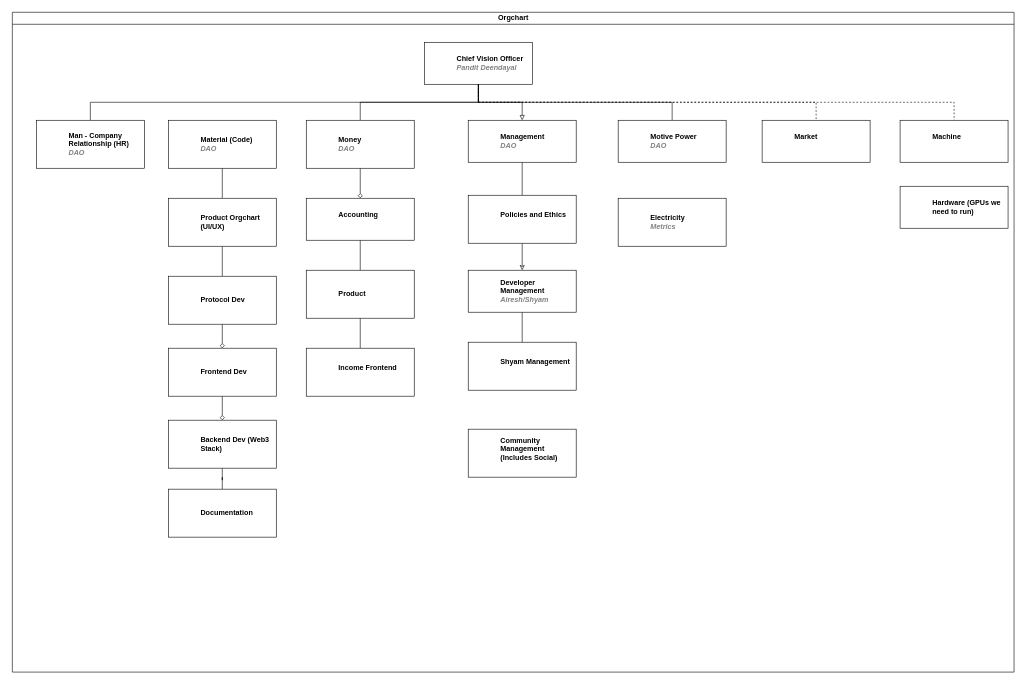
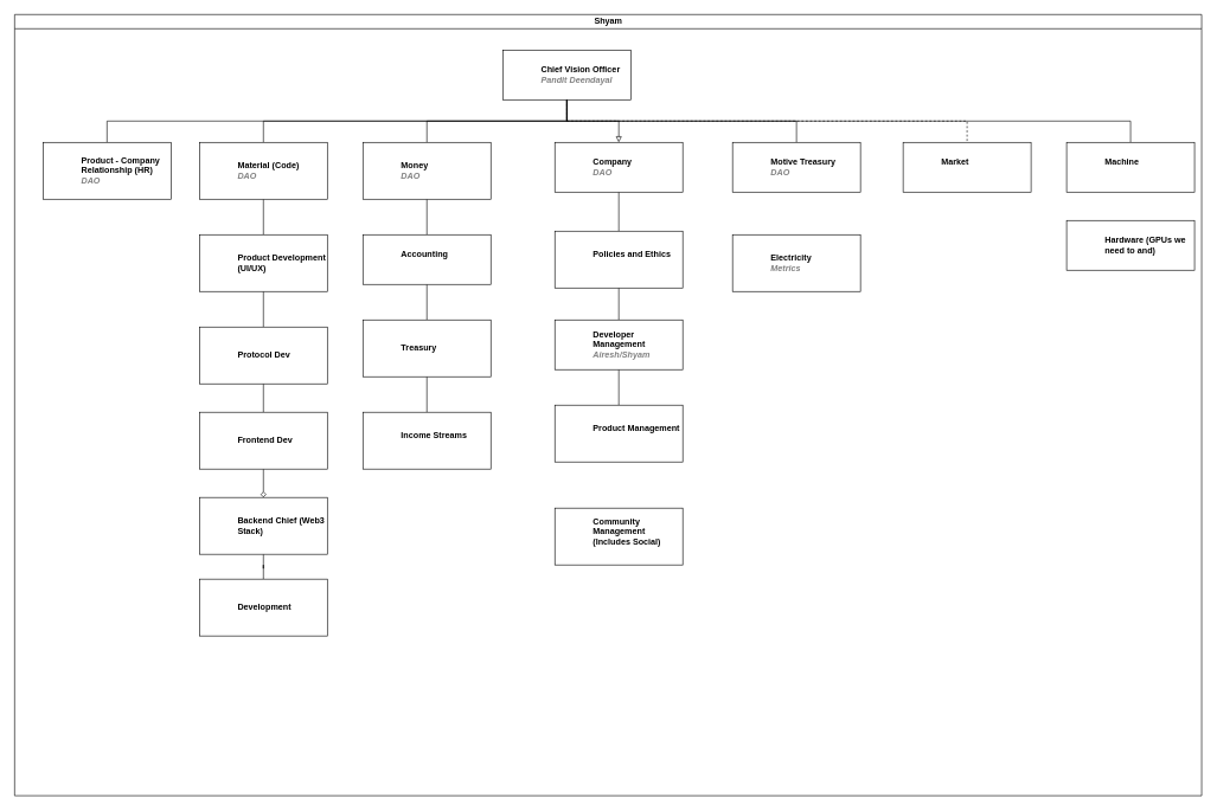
- <mxCell id="2" value="Orgchart" style="swimlane;html=1;startSize=20;horizontal=1;containerType=tree;glass=0;" parent="1" vertex="1"><mxGeometry x="20" y="20" width="1670" height="1100" as="geometry" /></mxCell>
+ <mxCell id="2" value="Shyam" style="swimlane;html=1;startSize=20;horizontal=1;containerType=tree;glass=0;" parent="1" vertex="1"><mxGeometry x="20" y="20" width="1670" height="1100" as="geometry" /></mxCell>
- <mxCell id="6" style="edgeStyle=orthogonalEdgeStyle;rounded=0;orthogonalLoop=1;jettySize=auto;html=1;entryX=0.5;entryY=0;entryDx=0;entryDy=0;endArrow=none;endFill=0;dashed=1;" parent="2" source="7" target="20" edge="1"><mxGeometry relative="1" as="geometry"><Array as="points"><mxPoint x="777" y="150" /><mxPoint x="1570" y="150" /></Array></mxGeometry></mxCell>
+ <mxCell id="6" style="edgeStyle=orthogonalEdgeStyle;rounded=0;orthogonalLoop=1;jettySize=auto;html=1;entryX=0.5;entryY=0;entryDx=0;entryDy=0;endArrow=none;endFill=0;" parent="2" source="7" target="20" edge="1"><mxGeometry relative="1" as="geometry"><Array as="points"><mxPoint x="777" y="150" /><mxPoint x="1570" y="150" /></Array></mxGeometry></mxCell>
+ <mxCell id="10" value="" style="endArrow=none;endFill=0;fontSize=11;edgeStyle=elbowEdgeStyle;elbow=vertical;rounded=0;" parent="2" source="7" target="12" edge="1"><mxGeometry relative="1" as="geometry" /></mxCell>
- <mxCell id="17" value="Management&lt;div&gt;&lt;font color=&quot;#808080&quot;&gt;&lt;i&gt;DAO&lt;/i&gt;&lt;/font&gt;&lt;/div&gt;" style="label;image=https://cdn3.iconfinder.com/data/icons/user-avatars-1/512/users-3-128.png;whiteSpace=wrap;html=1;rounded=0;glass=0;treeMoving=1;treeFolding=1;" parent="2" vertex="1"><mxGeometry x="760" y="180" width="180" height="70" as="geometry" /></mxCell>
+ <mxCell id="17" value="Company&lt;div&gt;&lt;font color=&quot;#808080&quot;&gt;&lt;i&gt;DAO&lt;/i&gt;&lt;/font&gt;&lt;/div&gt;" style="label;image=https://cdn3.iconfinder.com/data/icons/user-avatars-1/512/users-3-128.png;whiteSpace=wrap;html=1;rounded=0;glass=0;treeMoving=1;treeFolding=1;" parent="2" vertex="1"><mxGeometry x="760" y="180" width="180" height="70" as="geometry" /></mxCell>
- <mxCell id="18" value="Motive Power&lt;div&gt;&lt;font color=&quot;#808080&quot;&gt;&lt;i&gt;DAO&lt;/i&gt;&lt;/font&gt;&lt;/div&gt;" style="label;image=https://cdn3.iconfinder.com/data/icons/user-avatars-1/512/users-3-128.png;whiteSpace=wrap;html=1;rounded=0;glass=0;treeMoving=1;treeFolding=1;" parent="2" vertex="1"><mxGeometry x="1010" y="180" width="180" height="70" as="geometry" /></mxCell>
+ <mxCell id="18" value="Motive Treasury&lt;div&gt;&lt;font color=&quot;#808080&quot;&gt;&lt;i&gt;DAO&lt;/i&gt;&lt;/font&gt;&lt;/div&gt;" style="label;image=https://cdn3.iconfinder.com/data/icons/user-avatars-1/512/users-3-128.png;whiteSpace=wrap;html=1;rounded=0;glass=0;treeMoving=1;treeFolding=1;" parent="2" vertex="1"><mxGeometry x="1010" y="180" width="180" height="70" as="geometry" /></mxCell>
- <mxCell id="9" value="Man - Company Relationship (HR)&lt;div&gt;&lt;i style=&quot;color: rgb(128, 128, 128);&quot;&gt;DAO&lt;/i&gt;&lt;/div&gt;" style="label;image=https://cdn3.iconfinder.com/data/icons/user-avatars-1/512/users-10-3-128.png;whiteSpace=wrap;html=1;rounded=0;glass=0;treeFolding=1;treeMoving=1;" parent="2" vertex="1"><mxGeometry x="40" y="180" width="180" height="80" as="geometry" /></mxCell>
+ <mxCell id="9" value="Product - Company Relationship (HR)&lt;div&gt;&lt;i style=&quot;color: rgb(128, 128, 128);&quot;&gt;DAO&lt;/i&gt;&lt;/div&gt;" style="label;image=https://cdn3.iconfinder.com/data/icons/user-avatars-1/512/users-10-3-128.png;whiteSpace=wrap;html=1;rounded=0;glass=0;treeFolding=1;treeMoving=1;" parent="2" vertex="1"><mxGeometry x="40" y="180" width="180" height="80" as="geometry" /></mxCell>
- <mxCell id="14" style="edgeStyle=orthogonalEdgeStyle;rounded=0;orthogonalLoop=1;jettySize=auto;html=1;endArrow=diamond;endFill=0;" parent="2" source="15" target="22" edge="1"><mxGeometry relative="1" as="geometry" /></mxCell>
+ <mxCell id="14" style="edgeStyle=orthogonalEdgeStyle;rounded=0;orthogonalLoop=1;jettySize=auto;html=1;endArrow=none;endFill=0;" parent="2" source="15" target="22" edge="1"><mxGeometry relative="1" as="geometry" /></mxCell>
- <mxCell id="26" value="&lt;div&gt;Hardware (GPUs we need to run)&lt;/div&gt;" style="label;image=https://cdn3.iconfinder.com/data/icons/user-avatars-1/512/users-3-128.png;whiteSpace=wrap;html=1;rounded=0;glass=0;treeMoving=1;treeFolding=1;" parent="2" vertex="1"><mxGeometry x="1480" y="290" width="180" height="70" as="geometry" /></mxCell>
+ <mxCell id="26" value="&lt;div&gt;Hardware (GPUs we need to and)&lt;/div&gt;" style="label;image=https://cdn3.iconfinder.com/data/icons/user-avatars-1/512/users-3-128.png;whiteSpace=wrap;html=1;rounded=0;glass=0;treeMoving=1;treeFolding=1;" parent="2" vertex="1"><mxGeometry x="1480" y="290" width="180" height="70" as="geometry" /></mxCell>
- <mxCell id="28" value="&lt;div&gt;Product Orgchart (UI/UX)&lt;/div&gt;" style="label;image=https://cdn3.iconfinder.com/data/icons/user-avatars-1/512/users-2-128.png;whiteSpace=wrap;html=1;rounded=0;glass=0;" parent="2" vertex="1"><mxGeometry x="260" y="310" width="180" height="80" as="geometry" /></mxCell>
+ <mxCell id="28" value="&lt;div&gt;Product Development (UI/UX)&lt;/div&gt;" style="label;image=https://cdn3.iconfinder.com/data/icons/user-avatars-1/512/users-2-128.png;whiteSpace=wrap;html=1;rounded=0;glass=0;" parent="2" vertex="1"><mxGeometry x="260" y="310" width="180" height="80" as="geometry" /></mxCell>
- <mxCell id="37" style="edgeStyle=orthogonalEdgeStyle;rounded=0;orthogonalLoop=1;jettySize=auto;html=1;endArrow=classic;endFill=0;" edge="1" parent="2" source="38" target="40"><mxGeometry relative="1" as="geometry" /></mxCell>
+ <mxCell id="37" style="edgeStyle=orthogonalEdgeStyle;rounded=0;orthogonalLoop=1;jettySize=auto;html=1;endArrow=none;endFill=0;" edge="1" parent="2" source="38" target="40"><mxGeometry relative="1" as="geometry" /></mxCell>
- <mxCell id="24" value="&lt;div&gt;Product&lt;/div&gt;" style="label;image=https://cdn3.iconfinder.com/data/icons/user-avatars-1/512/users-2-128.png;whiteSpace=wrap;html=1;rounded=0;glass=0;" parent="2" vertex="1"><mxGeometry x="490" y="430" width="180" height="80" as="geometry" /></mxCell>
+ <mxCell id="24" value="&lt;div&gt;Treasury&lt;/div&gt;" style="label;image=https://cdn3.iconfinder.com/data/icons/user-avatars-1/512/users-2-128.png;whiteSpace=wrap;html=1;rounded=0;glass=0;" parent="2" vertex="1"><mxGeometry x="490" y="430" width="180" height="80" as="geometry" /></mxCell>
- <mxCell id="29" style="edgeStyle=orthogonalEdgeStyle;rounded=0;orthogonalLoop=1;jettySize=auto;html=1;endArrow=diamond;endFill=0;" parent="2" source="30" target="32" edge="1"><mxGeometry relative="1" as="geometry" /></mxCell>
+ <mxCell id="29" style="edgeStyle=orthogonalEdgeStyle;rounded=0;orthogonalLoop=1;jettySize=auto;html=1;endArrow=none;endFill=0;" parent="2" source="30" target="32" edge="1"><mxGeometry relative="1" as="geometry" /></mxCell>
- <mxCell id="41" value="Shyam Management&lt;div&gt;&lt;br&gt;&lt;/div&gt;" style="label;image=https://cdn3.iconfinder.com/data/icons/user-avatars-1/512/users-10-3-128.png;whiteSpace=wrap;html=1;rounded=0;glass=0;treeFolding=1;treeMoving=1;" vertex="1" parent="2"><mxGeometry x="760" y="550" width="180" height="80" as="geometry" /></mxCell>
+ <mxCell id="41" value="Product Management&lt;div&gt;&lt;br&gt;&lt;/div&gt;" style="label;image=https://cdn3.iconfinder.com/data/icons/user-avatars-1/512/users-10-3-128.png;whiteSpace=wrap;html=1;rounded=0;glass=0;treeFolding=1;treeMoving=1;" vertex="1" parent="2"><mxGeometry x="760" y="550" width="180" height="80" as="geometry" /></mxCell>
- <mxCell id="25" value="Income Frontend&lt;div&gt;&lt;br&gt;&lt;/div&gt;" style="label;image=https://cdn3.iconfinder.com/data/icons/user-avatars-1/512/users-2-128.png;whiteSpace=wrap;html=1;rounded=0;glass=0;" parent="2" vertex="1"><mxGeometry x="490" y="560" width="180" height="80" as="geometry" /></mxCell>
+ <mxCell id="25" value="Income Streams&lt;div&gt;&lt;br&gt;&lt;/div&gt;" style="label;image=https://cdn3.iconfinder.com/data/icons/user-avatars-1/512/users-2-128.png;whiteSpace=wrap;html=1;rounded=0;glass=0;" parent="2" vertex="1"><mxGeometry x="490" y="560" width="180" height="80" as="geometry" /></mxCell>
- <mxCell id="34" value="&lt;div&gt;Backend Dev (Web3 Stack)&amp;nbsp;&lt;/div&gt;" style="label;image=https://cdn3.iconfinder.com/data/icons/user-avatars-1/512/users-2-128.png;whiteSpace=wrap;html=1;rounded=0;glass=0;" parent="2" vertex="1"><mxGeometry x="260" y="680" width="180" height="80" as="geometry" /></mxCell>
+ <mxCell id="34" value="&lt;div&gt;Backend Chief (Web3 Stack)&amp;nbsp;&lt;/div&gt;" style="label;image=https://cdn3.iconfinder.com/data/icons/user-avatars-1/512/users-2-128.png;whiteSpace=wrap;html=1;rounded=0;glass=0;" parent="2" vertex="1"><mxGeometry x="260" y="680" width="180" height="80" as="geometry" /></mxCell>
- <mxCell id="35" value="&lt;div&gt;Documentation&lt;/div&gt;" style="label;image=https://cdn3.iconfinder.com/data/icons/user-avatars-1/512/users-2-128.png;whiteSpace=wrap;html=1;rounded=0;glass=0;" parent="2" vertex="1"><mxGeometry x="260" y="795" width="180" height="80" as="geometry" /></mxCell>
+ <mxCell id="35" value="&lt;div&gt;Development&lt;/div&gt;" style="label;image=https://cdn3.iconfinder.com/data/icons/user-avatars-1/512/users-2-128.png;whiteSpace=wrap;html=1;rounded=0;glass=0;" parent="2" vertex="1"><mxGeometry x="260" y="795" width="180" height="80" as="geometry" /></mxCell>
